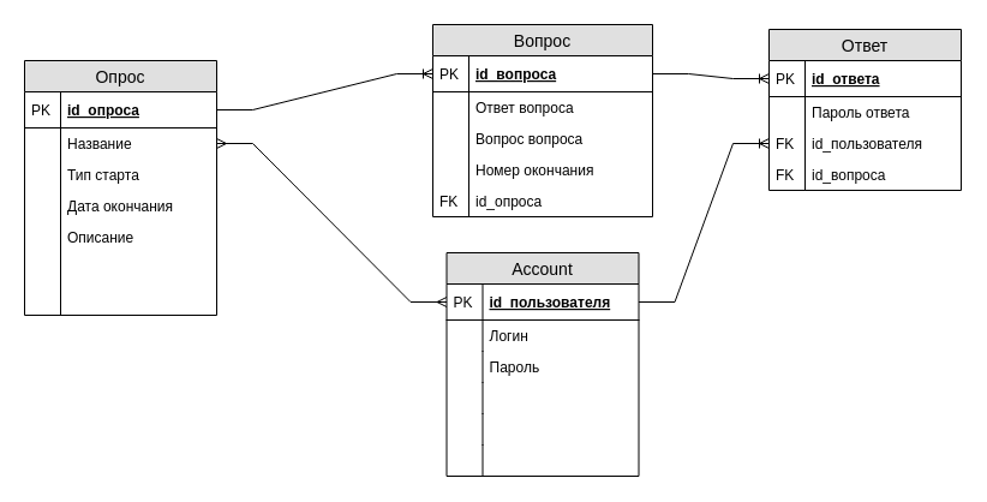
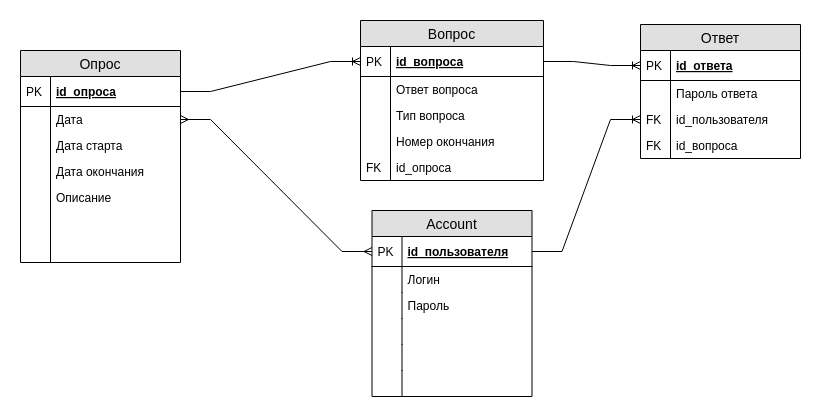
- <mxCell id="44" value="Вопрос вопроса" style="shape=partialRectangle;top=0;left=0;right=0;bottom=0;align=left;verticalAlign=top;fillColor=none;spacingLeft=34;spacingRight=4;overflow=hidden;rotatable=0;points=[[0,0.5],[1,0.5]];portConstraint=eastwest;dropTarget=0;fontSize=12;" parent="39" vertex="1"><mxGeometry y="82" width="183" height="26" as="geometry" /></mxCell>
+ <mxCell id="44" value="Тип вопроса" style="shape=partialRectangle;top=0;left=0;right=0;bottom=0;align=left;verticalAlign=top;fillColor=none;spacingLeft=34;spacingRight=4;overflow=hidden;rotatable=0;points=[[0,0.5],[1,0.5]];portConstraint=eastwest;dropTarget=0;fontSize=12;" parent="39" vertex="1"><mxGeometry y="82" width="183" height="26" as="geometry" /></mxCell>
- <mxCell id="27" value="Название" style="shape=partialRectangle;top=0;left=0;right=0;bottom=0;align=left;verticalAlign=top;fillColor=none;spacingLeft=34;spacingRight=4;overflow=hidden;rotatable=0;points=[[0,0.5],[1,0.5]];portConstraint=eastwest;dropTarget=0;fontSize=12;" parent="24" vertex="1"><mxGeometry y="56" width="160" height="26" as="geometry" /></mxCell>
+ <mxCell id="27" value="Дата" style="shape=partialRectangle;top=0;left=0;right=0;bottom=0;align=left;verticalAlign=top;fillColor=none;spacingLeft=34;spacingRight=4;overflow=hidden;rotatable=0;points=[[0,0.5],[1,0.5]];portConstraint=eastwest;dropTarget=0;fontSize=12;" parent="24" vertex="1"><mxGeometry y="56" width="160" height="26" as="geometry" /></mxCell>
- <mxCell id="29" value="Тип старта" style="shape=partialRectangle;top=0;left=0;right=0;bottom=0;align=left;verticalAlign=top;fillColor=none;spacingLeft=34;spacingRight=4;overflow=hidden;rotatable=0;points=[[0,0.5],[1,0.5]];portConstraint=eastwest;dropTarget=0;fontSize=12;" parent="24" vertex="1"><mxGeometry y="82" width="160" height="26" as="geometry" /></mxCell>
+ <mxCell id="29" value="Дата старта" style="shape=partialRectangle;top=0;left=0;right=0;bottom=0;align=left;verticalAlign=top;fillColor=none;spacingLeft=34;spacingRight=4;overflow=hidden;rotatable=0;points=[[0,0.5],[1,0.5]];portConstraint=eastwest;dropTarget=0;fontSize=12;" parent="24" vertex="1"><mxGeometry y="82" width="160" height="26" as="geometry" /></mxCell>
